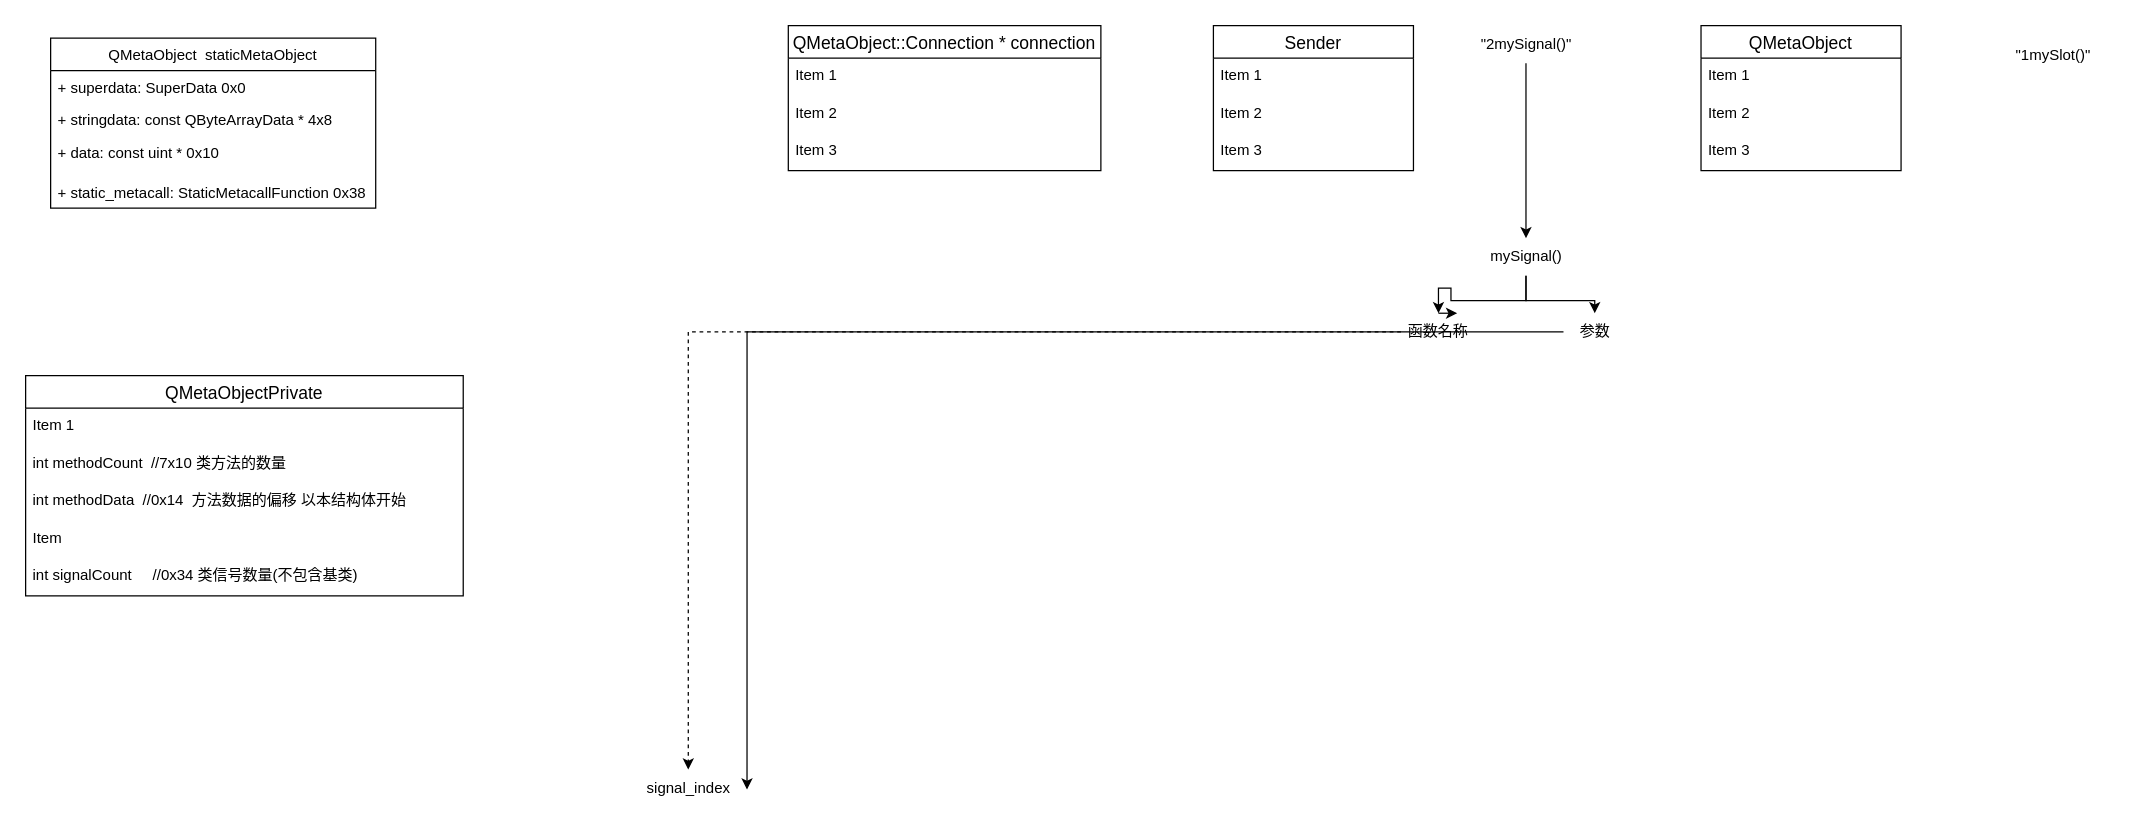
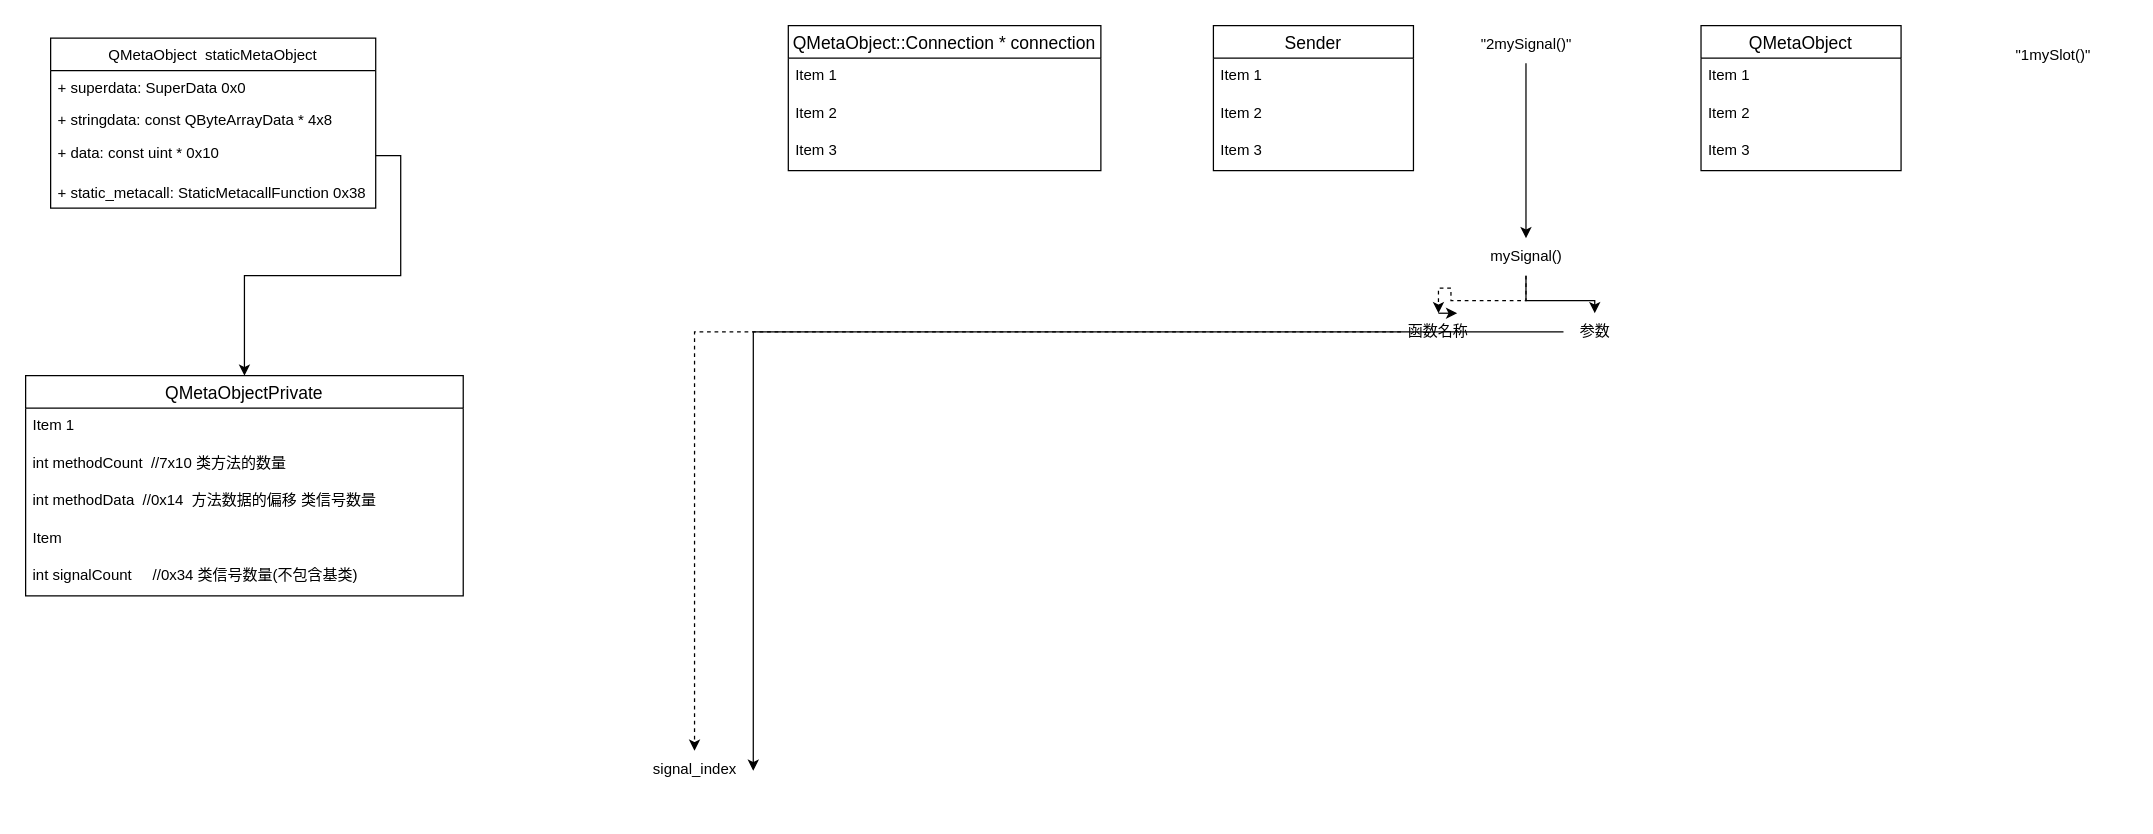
+ <mxCell id="28" style="edgeStyle=orthogonalEdgeStyle;rounded=0;orthogonalLoop=1;jettySize=auto;html=1;exitX=1;exitY=0.5;exitDx=0;exitDy=0;entryX=0.5;entryY=0;entryDx=0;entryDy=0;" edge="1" parent="1" source="20" target="22"><mxGeometry relative="1" as="geometry" /></mxCell>
- <mxCell id="29" style="edgeStyle=orthogonalEdgeStyle;rounded=0;orthogonalLoop=1;jettySize=auto;html=1;" edge="1" parent="1" source="31" target="33"><mxGeometry relative="1" as="geometry" /></mxCell>
+ <mxCell id="29" style="edgeStyle=orthogonalEdgeStyle;rounded=0;orthogonalLoop=1;jettySize=auto;html=1;dashed=1;" edge="1" parent="1" source="31" target="33"><mxGeometry relative="1" as="geometry" /></mxCell>
- <mxCell id="25" value="int methodData  //0x14  方法数据的偏移 以本结构体开始" style="text;strokeColor=none;fillColor=none;spacingLeft=4;spacingRight=4;overflow=hidden;rotatable=0;points=[[0,0.5],[1,0.5]];portConstraint=eastwest;fontSize=12;" vertex="1" parent="22"><mxGeometry y="86" width="350" height="30" as="geometry" /></mxCell>
+ <mxCell id="25" value="int methodData  //0x14  方法数据的偏移 类信号数量" style="text;strokeColor=none;fillColor=none;spacingLeft=4;spacingRight=4;overflow=hidden;rotatable=0;points=[[0,0.5],[1,0.5]];portConstraint=eastwest;fontSize=12;" vertex="1" parent="22"><mxGeometry y="86" width="350" height="30" as="geometry" /></mxCell>
- <mxCell id="37" value="signal_index" style="text;html=1;align=center;verticalAlign=middle;resizable=0;points=[];autosize=1;strokeColor=none;fillColor=none;" vertex="1" parent="1"><mxGeometry x="505" y="615" width="90" height="30" as="geometry" /></mxCell>
+ <mxCell id="37" value="signal_index" style="text;html=1;align=center;verticalAlign=middle;resizable=0;points=[];autosize=1;strokeColor=none;fillColor=none;" vertex="1" parent="1"><mxGeometry x="510" y="600" width="90" height="30" as="geometry" /></mxCell>
